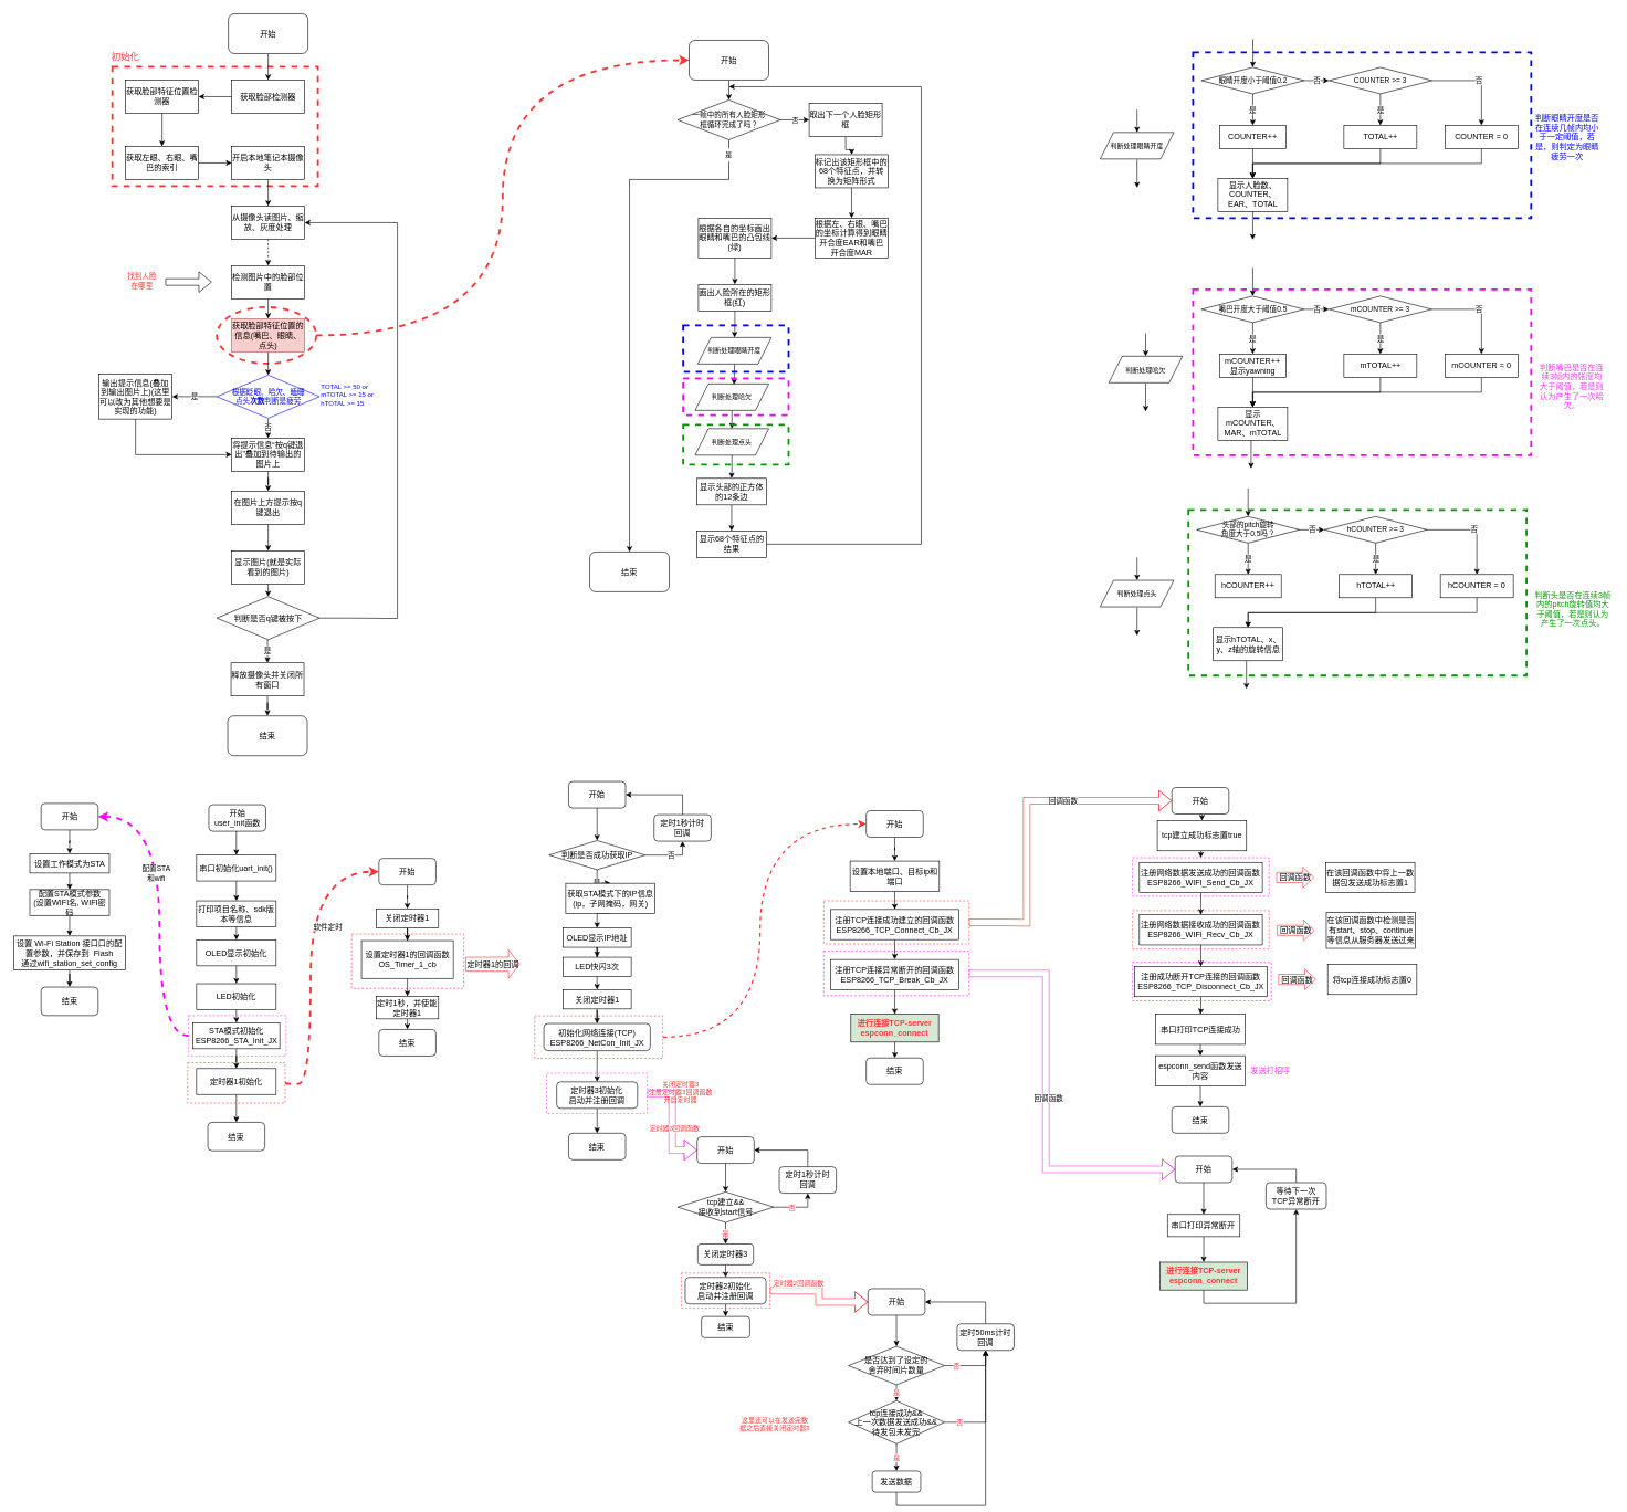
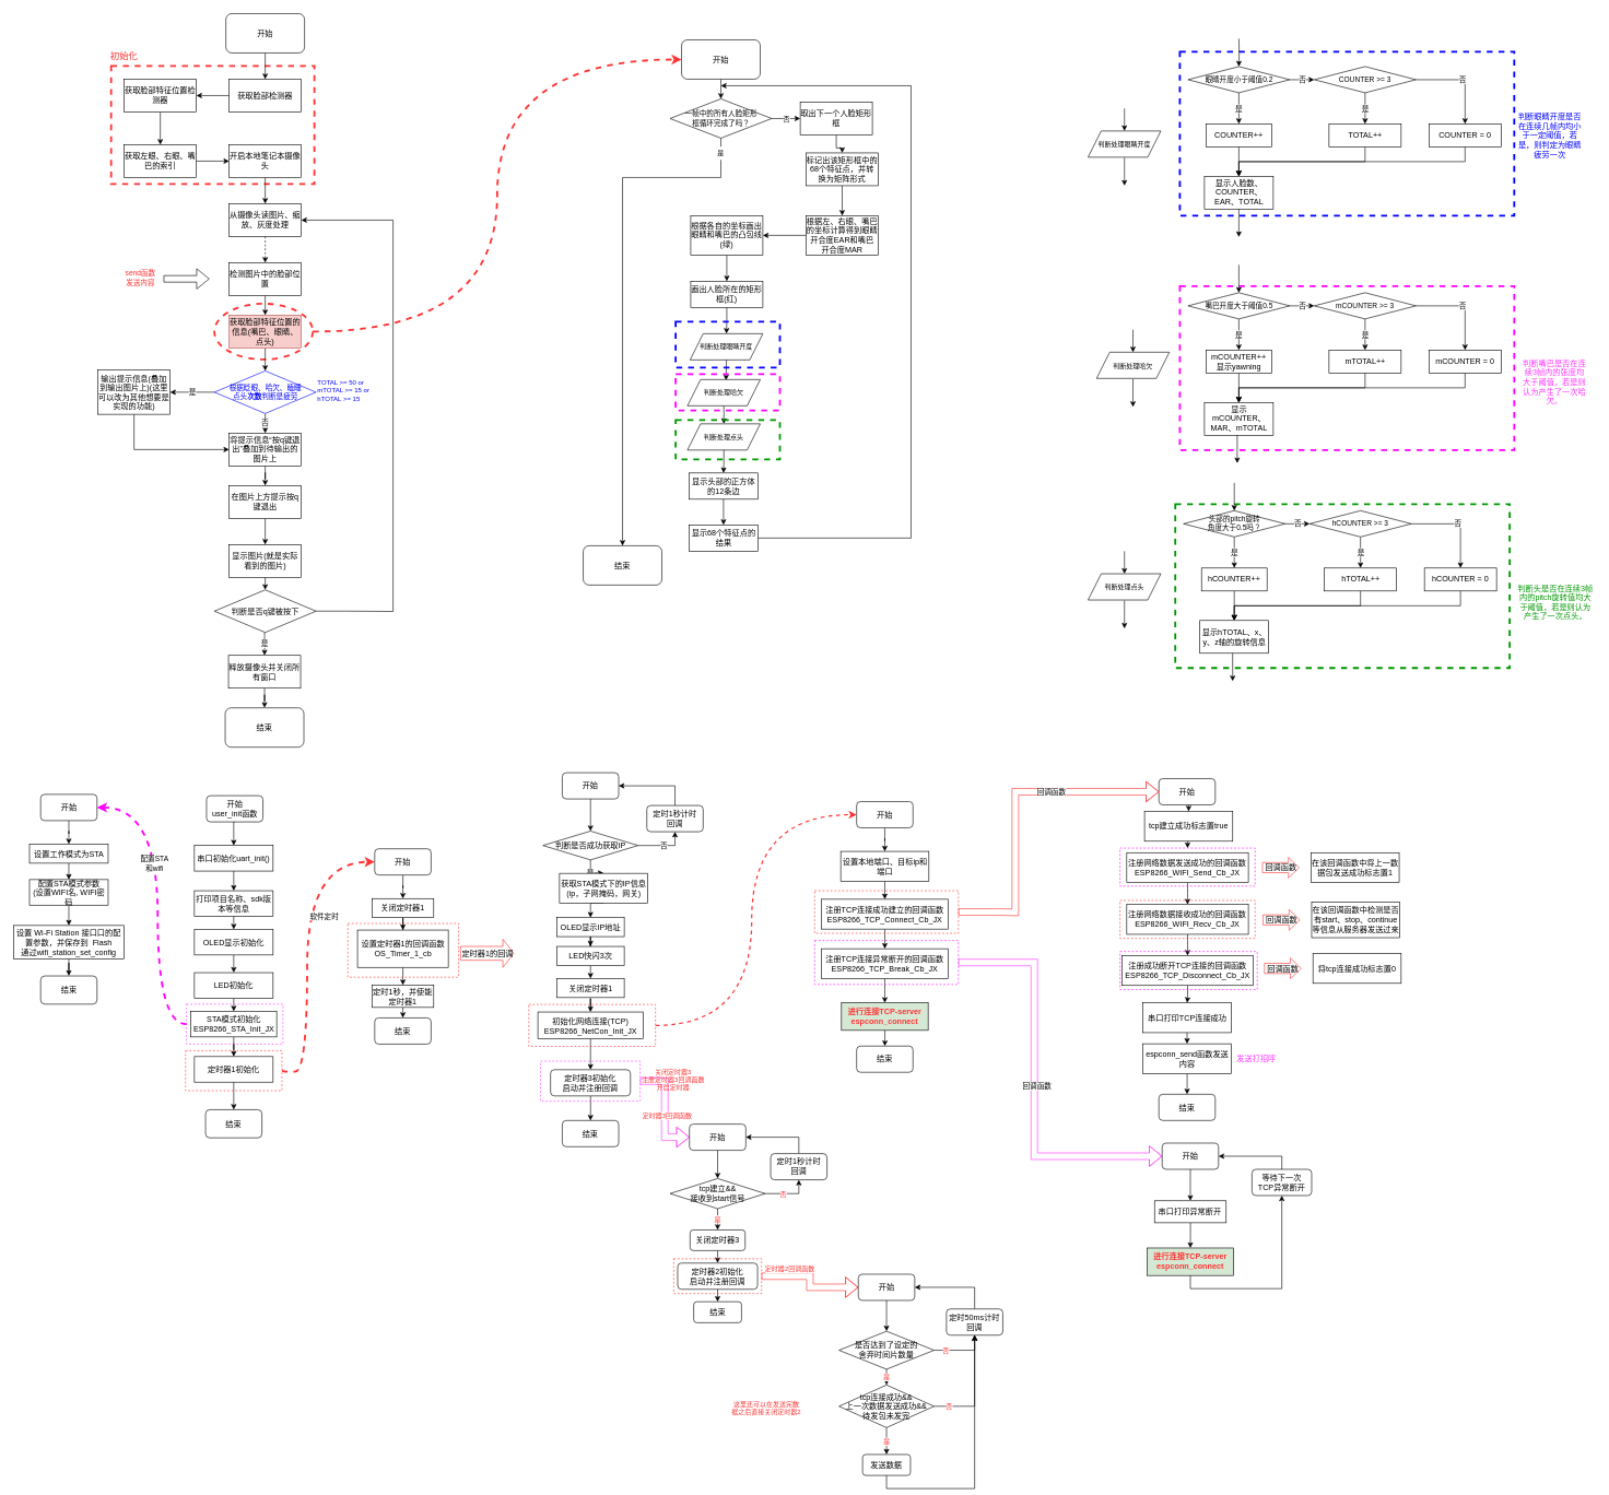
- <mxCell id="42" value="找到人脸在哪里" style="text;html=1;strokeColor=none;fillColor=none;align=center;verticalAlign=middle;whiteSpace=wrap;rounded=0;dashed=1;fontSize=11;fontColor=#FF3333;" parent="1" vertex="1"><mxGeometry x="189" y="400" width="50" height="45" as="geometry" /></mxCell>
+ <mxCell id="42" value="send函数发送内容" style="text;html=1;strokeColor=none;fillColor=none;align=center;verticalAlign=middle;whiteSpace=wrap;rounded=0;dashed=1;fontSize=11;fontColor=#FF3333;" parent="1" vertex="1"><mxGeometry x="189" y="400" width="50" height="45" as="geometry" /></mxCell>
+ <mxCell id="103" style="edgeStyle=orthogonalEdgeStyle;rounded=0;orthogonalLoop=1;jettySize=auto;html=1;entryX=0.5;entryY=0;entryDx=0;entryDy=0;fontSize=11;fontColor=#000000;strokeColor=#000000;strokeWidth=1;" parent="1" source="104" target="110" edge="1"><mxGeometry relative="1" as="geometry" /></mxCell>
- <mxCell id="175" value="&lt;div&gt;初始化网络连接(TCP)&lt;/div&gt;&lt;div&gt;ESP8266_NetCon_Init_JX&lt;br&gt;&lt;/div&gt;" style="whiteSpace=wrap;html=1;rounded=1;" parent="1" vertex="1"><mxGeometry x="819.87" y="1543" width="160.5" height="41" as="geometry" /></mxCell>
+ <mxCell id="175" value="&lt;div&gt;初始化网络连接(TCP)&lt;/div&gt;&lt;div&gt;ESP8266_NetCon_Init_JX&lt;br&gt;&lt;/div&gt;" style="rounded=0;whiteSpace=wrap;html=1;" parent="1" vertex="1"><mxGeometry x="819.87" y="1543" width="160.5" height="41" as="geometry" /></mxCell>
